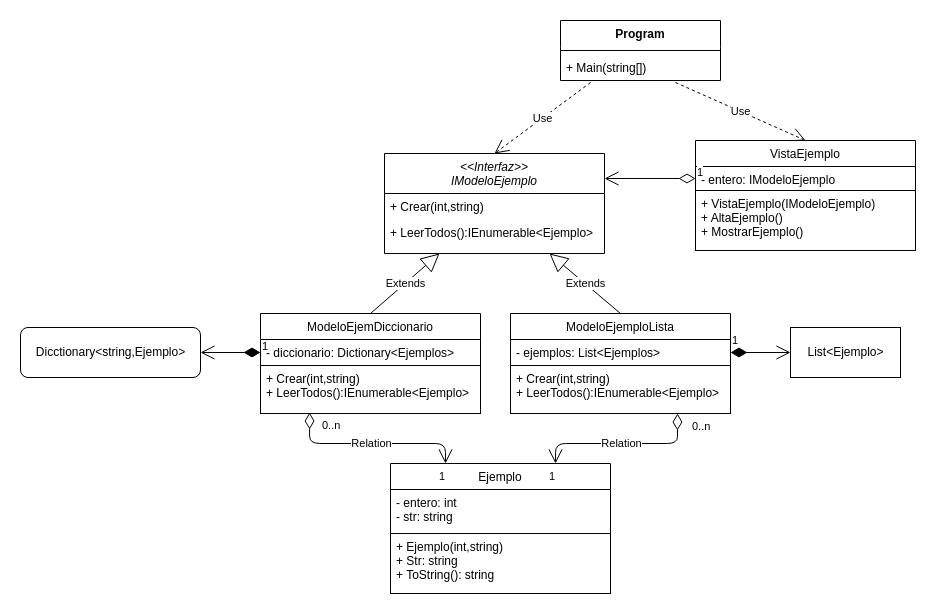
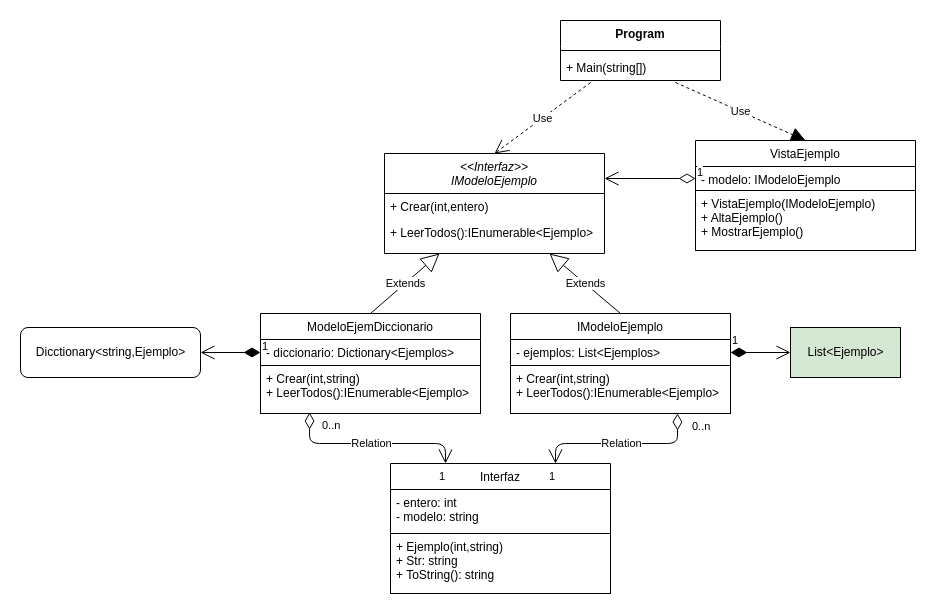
- <mxCell id="33" value="Use" style="endArrow=open;endSize=12;dashed=1;html=1;exitX=0.719;exitY=1.077;exitDx=0;exitDy=0;exitPerimeter=0;entryX=0.5;entryY=0;entryDx=0;entryDy=0;" edge="1" parent="1" source="25" target="20"><mxGeometry width="160" relative="1" as="geometry"><mxPoint x="420" y="50" as="sourcePoint" /><mxPoint x="580" y="50" as="targetPoint" /></mxGeometry></mxCell>
+ <mxCell id="33" value="Use" style="endArrow=block;endSize=12;dashed=1;html=1;exitX=0.719;exitY=1.077;exitDx=0;exitDy=0;exitPerimeter=0;entryX=0.5;entryY=0;entryDx=0;entryDy=0;" edge="1" parent="1" source="25" target="20"><mxGeometry width="160" relative="1" as="geometry"><mxPoint x="420" y="50" as="sourcePoint" /><mxPoint x="580" y="50" as="targetPoint" /></mxGeometry></mxCell>
- <mxCell id="21" value="- entero: IModeloEjemplo&#10;" style="text;strokeColor=none;fillColor=none;align=left;verticalAlign=top;spacingLeft=4;spacingRight=4;overflow=hidden;rotatable=0;points=[[0,0.5],[1,0.5]];portConstraint=eastwest;" vertex="1" parent="20"><mxGeometry y="26" width="220" height="24" as="geometry" /></mxCell>
+ <mxCell id="21" value="- modelo: IModeloEjemplo&#10;" style="text;strokeColor=none;fillColor=none;align=left;verticalAlign=top;spacingLeft=4;spacingRight=4;overflow=hidden;rotatable=0;points=[[0,0.5],[1,0.5]];portConstraint=eastwest;" vertex="1" parent="20"><mxGeometry y="26" width="220" height="24" as="geometry" /></mxCell>
- <mxCell id="3" value="+ Crear(int,string)" style="text;align=left;verticalAlign=top;spacingLeft=4;spacingRight=4;overflow=hidden;rotatable=0;points=[[0,0.5],[1,0.5]];portConstraint=eastwest;" parent="2" vertex="1"><mxGeometry y="40" width="220" height="26" as="geometry" /></mxCell>
+ <mxCell id="3" value="+ Crear(int,entero)" style="text;align=left;verticalAlign=top;spacingLeft=4;spacingRight=4;overflow=hidden;rotatable=0;points=[[0,0.5],[1,0.5]];portConstraint=eastwest;" parent="2" vertex="1"><mxGeometry y="40" width="220" height="26" as="geometry" /></mxCell>
- <mxCell id="11" value="ModeloEjemploLista" style="swimlane;fontStyle=0;childLayout=stackLayout;horizontal=1;startSize=26;fillColor=none;horizontalStack=0;resizeParent=1;resizeParentMax=0;resizeLast=0;collapsible=1;marginBottom=0;" vertex="1" parent="1"><mxGeometry x="510" y="313" width="220" height="100" as="geometry" /></mxCell>
+ <mxCell id="11" value="IModeloEjemplo" style="swimlane;fontStyle=0;childLayout=stackLayout;horizontal=1;startSize=26;fillColor=none;horizontalStack=0;resizeParent=1;resizeParentMax=0;resizeLast=0;collapsible=1;marginBottom=0;" vertex="1" parent="1"><mxGeometry x="510" y="313" width="220" height="100" as="geometry" /></mxCell>
- <mxCell id="15" value="List&amp;lt;Ejemplo&amp;gt;" style="html=1;" vertex="1" parent="1"><mxGeometry x="790" y="327" width="110" height="50" as="geometry" /></mxCell>
+ <mxCell id="15" value="List&amp;lt;Ejemplo&amp;gt;" style="html=1;fillColor=#d5e8d4;" vertex="1" parent="1"><mxGeometry x="790" y="327" width="110" height="50" as="geometry" /></mxCell>
- <mxCell id="17" value="Ejemplo" style="swimlane;fontStyle=0;childLayout=stackLayout;horizontal=1;startSize=26;fillColor=none;horizontalStack=0;resizeParent=1;resizeParentMax=0;resizeLast=0;collapsible=1;marginBottom=0;" vertex="1" parent="1"><mxGeometry x="390" y="463" width="220" height="130" as="geometry" /></mxCell>
+ <mxCell id="17" value="Interfaz" style="swimlane;fontStyle=0;childLayout=stackLayout;horizontal=1;startSize=26;fillColor=none;horizontalStack=0;resizeParent=1;resizeParentMax=0;resizeLast=0;collapsible=1;marginBottom=0;" vertex="1" parent="1"><mxGeometry x="390" y="463" width="220" height="130" as="geometry" /></mxCell>
- <mxCell id="18" value="- entero: int&#10;- str: string" style="text;strokeColor=none;fillColor=none;align=left;verticalAlign=top;spacingLeft=4;spacingRight=4;overflow=hidden;rotatable=0;points=[[0,0.5],[1,0.5]];portConstraint=eastwest;" vertex="1" parent="17"><mxGeometry y="26" width="220" height="44" as="geometry" /></mxCell>
+ <mxCell id="18" value="- entero: int&#10;- modelo: string" style="text;strokeColor=none;fillColor=none;align=left;verticalAlign=top;spacingLeft=4;spacingRight=4;overflow=hidden;rotatable=0;points=[[0,0.5],[1,0.5]];portConstraint=eastwest;" vertex="1" parent="17"><mxGeometry y="26" width="220" height="44" as="geometry" /></mxCell>
